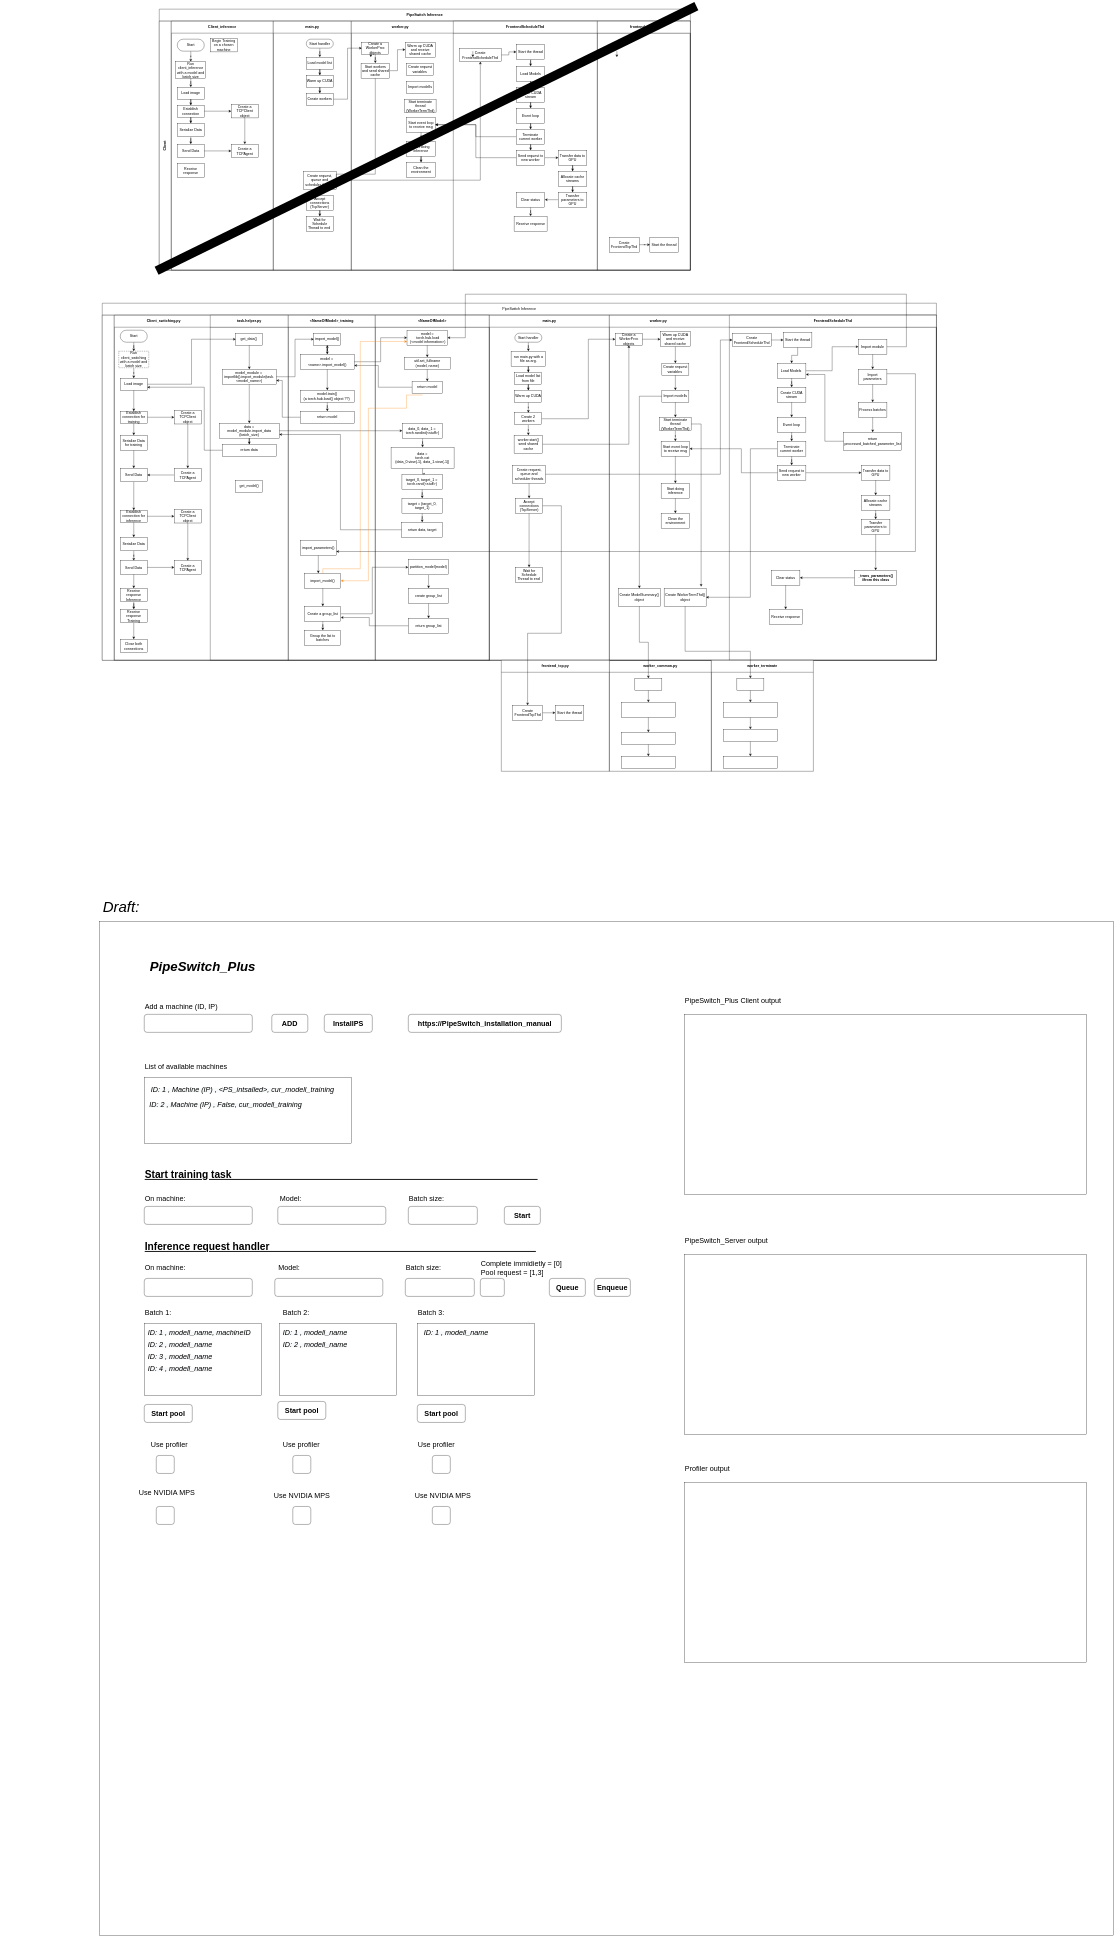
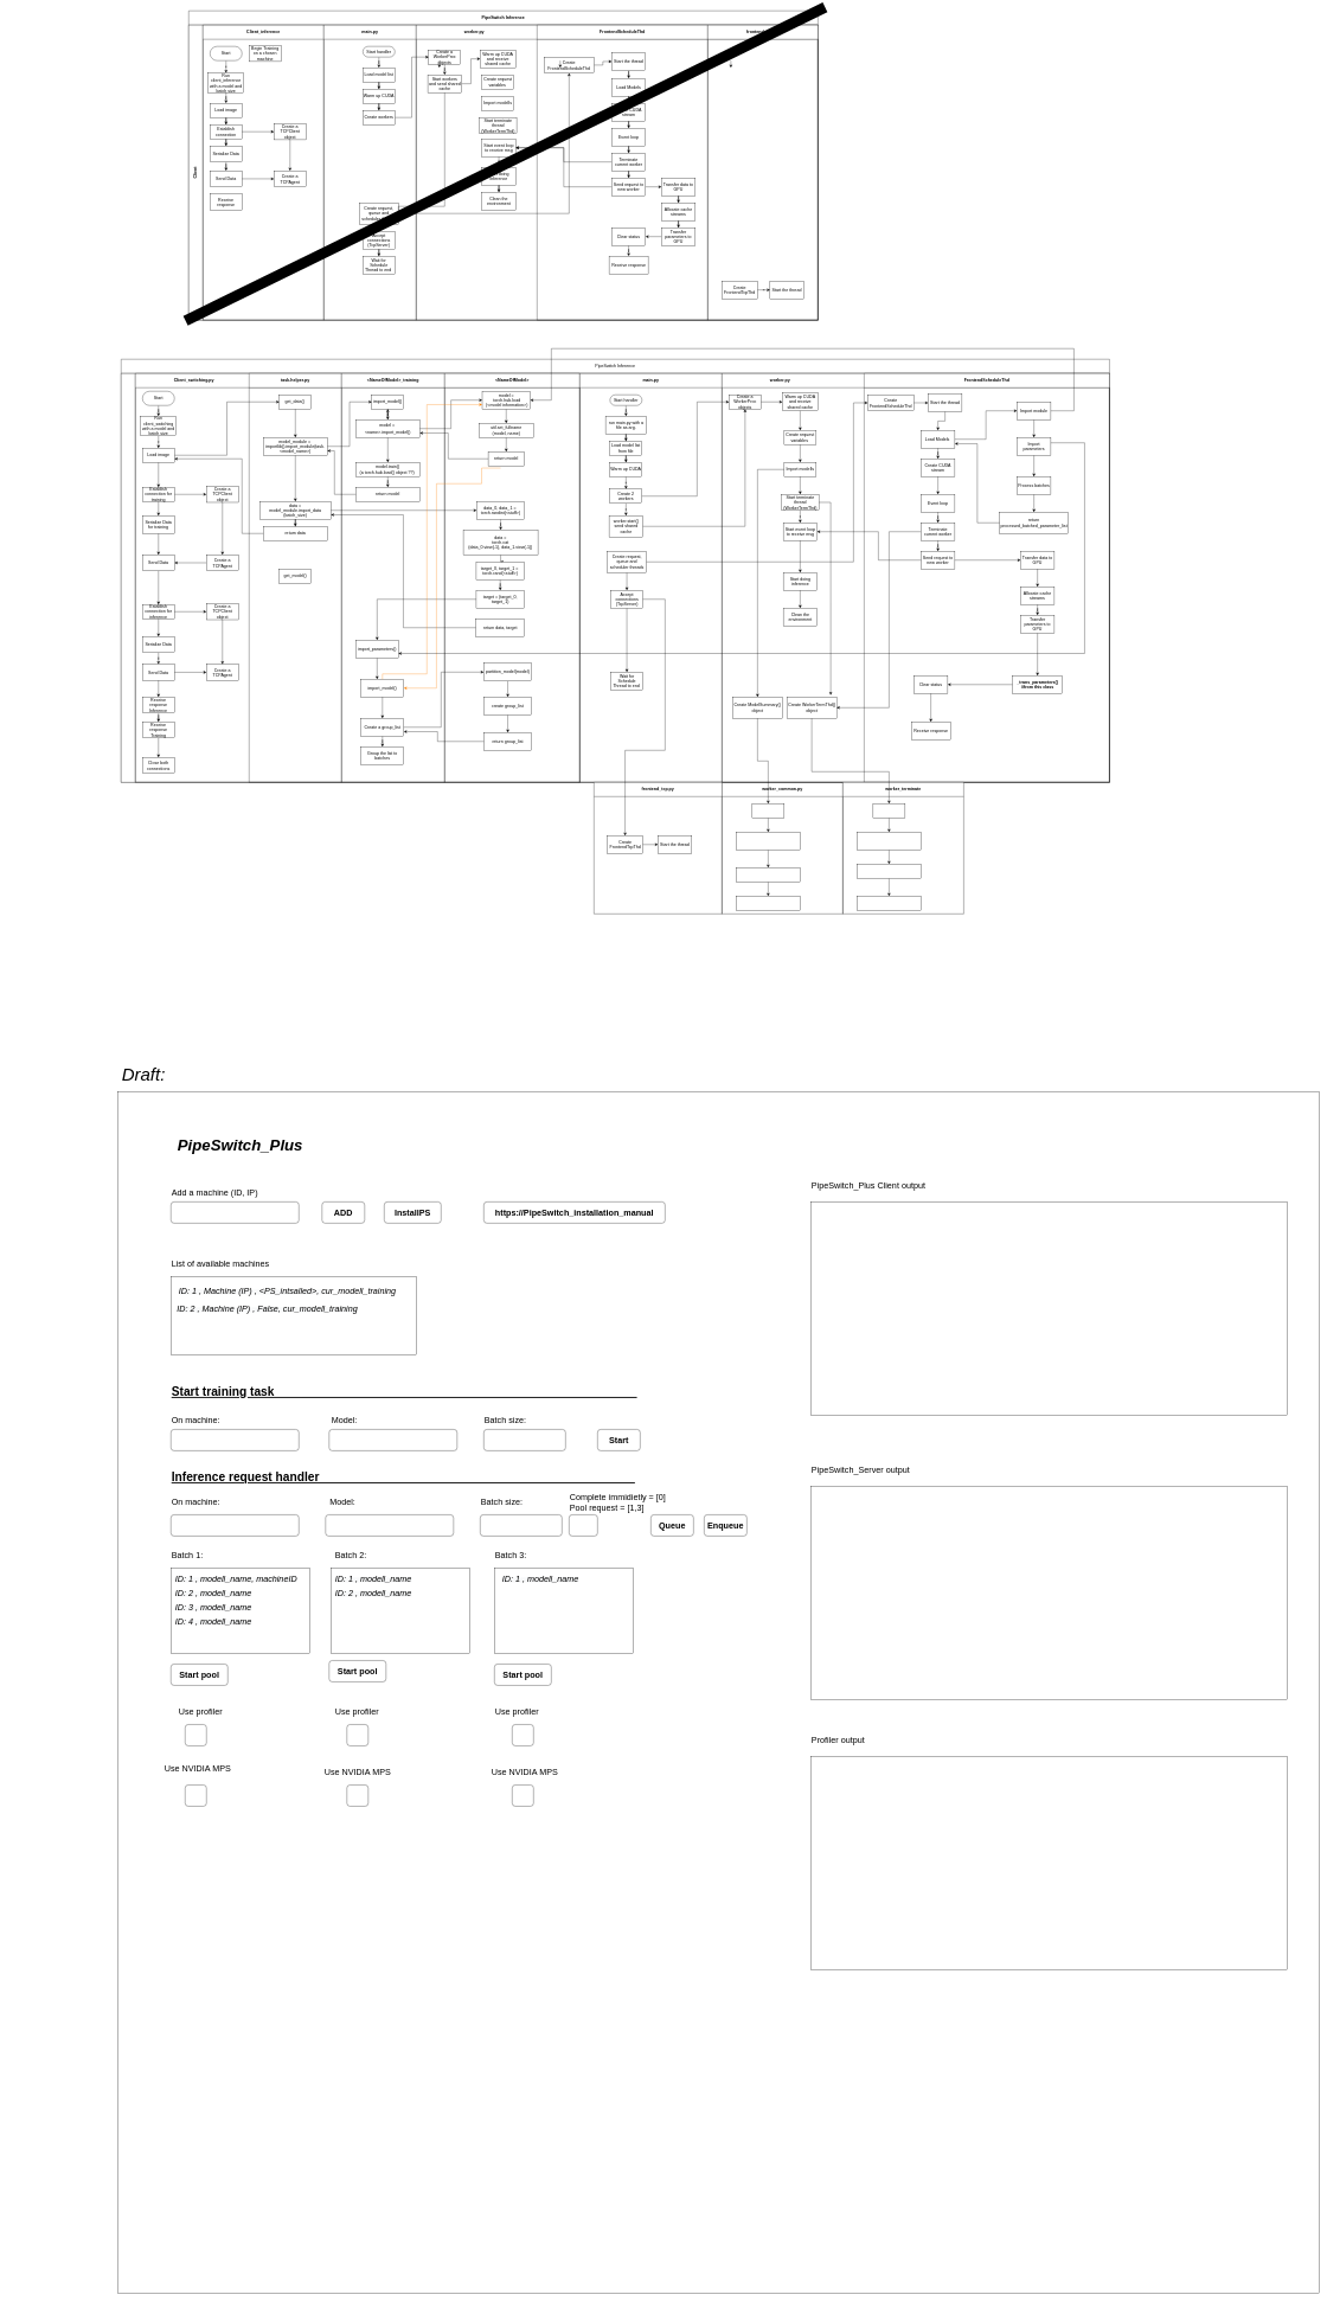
- <mxCell id="100" value="Run client_switching with a model and batch size" style="rounded=0;whiteSpace=wrap;html=1;dashed=1;" vertex="1" parent="96"><mxGeometry x="15" y="120" width="100" height="55" as="geometry" /></mxCell>
+ <mxCell id="100" value="Run client_switching with a model and batch size" style="rounded=0;whiteSpace=wrap;html=1;" vertex="1" parent="96"><mxGeometry x="15" y="120" width="100" height="55" as="geometry" /></mxCell>
- <mxCell id="168" style="edgeStyle=orthogonalEdgeStyle;rounded=0;orthogonalLoop=1;jettySize=auto;html=1;entryX=0.5;entryY=0;entryDx=0;entryDy=0;" edge="1" parent="156" source="169" target="170"><mxGeometry relative="1" as="geometry" /></mxCell>
+ <mxCell id="168" style="edgeStyle=orthogonalEdgeStyle;rounded=0;orthogonalLoop=1;jettySize=auto;html=1;" edge="1" parent="156" source="169" target="149"><mxGeometry relative="1" as="geometry" /></mxCell>
